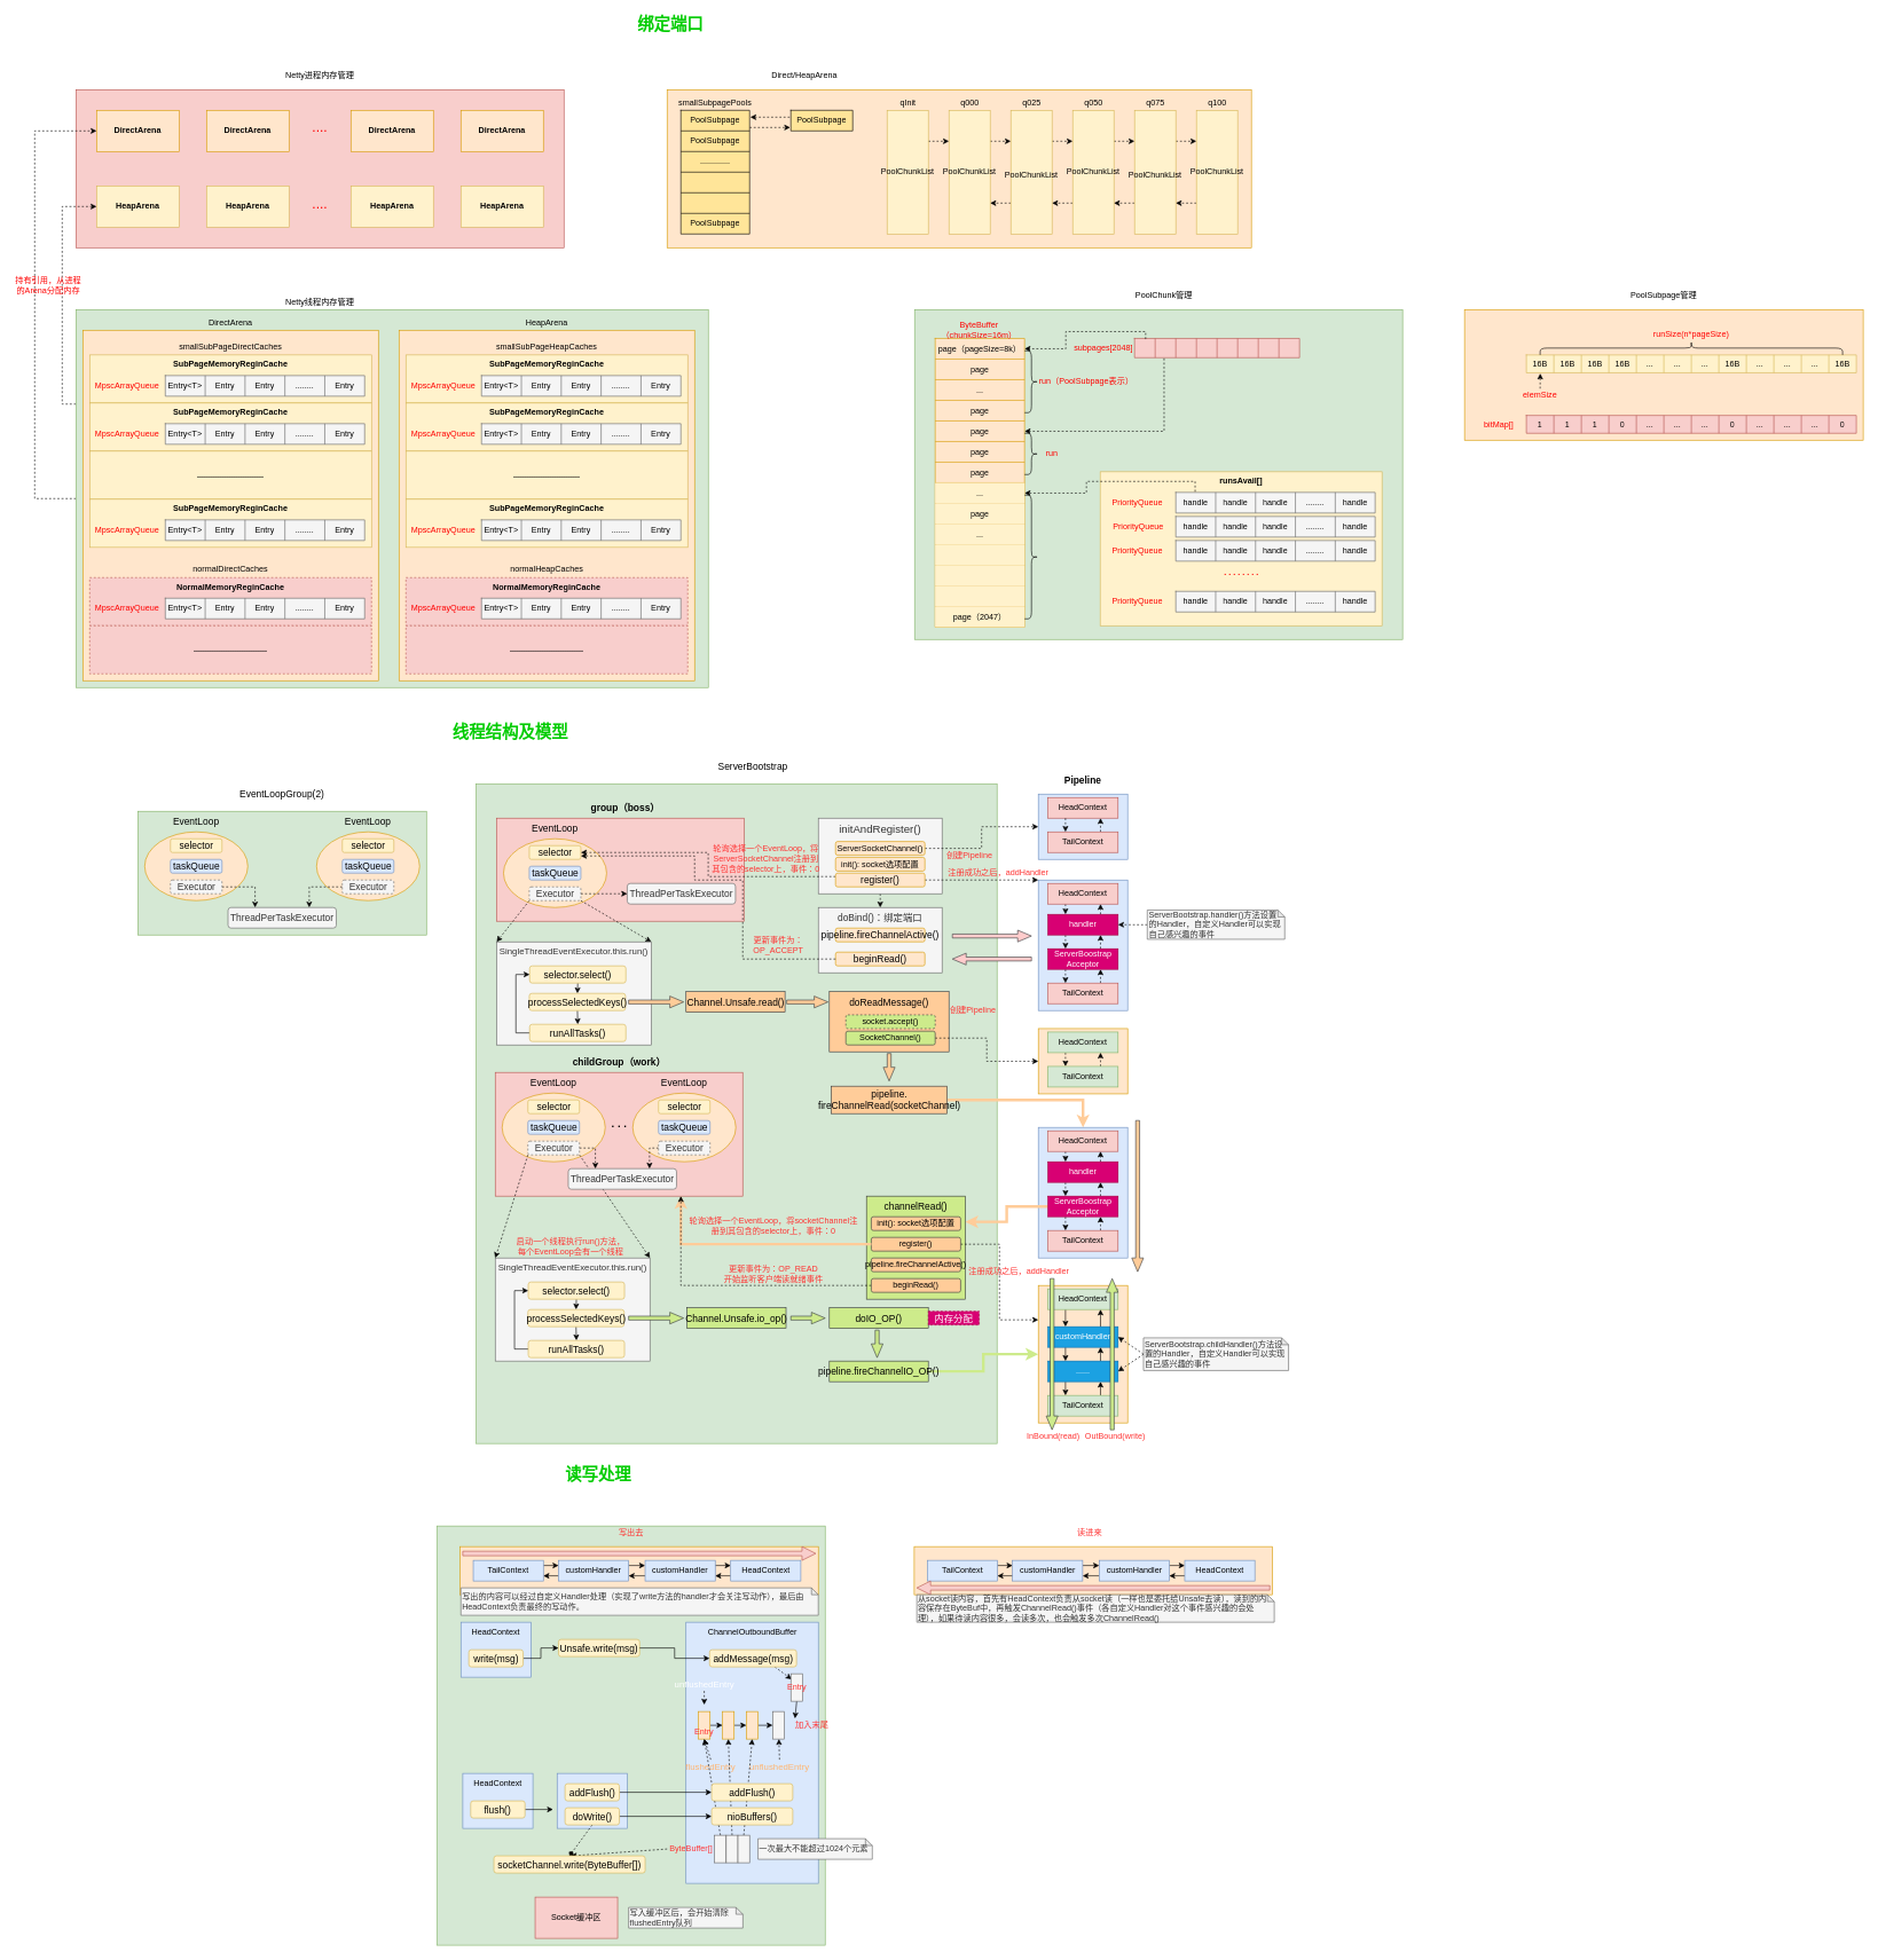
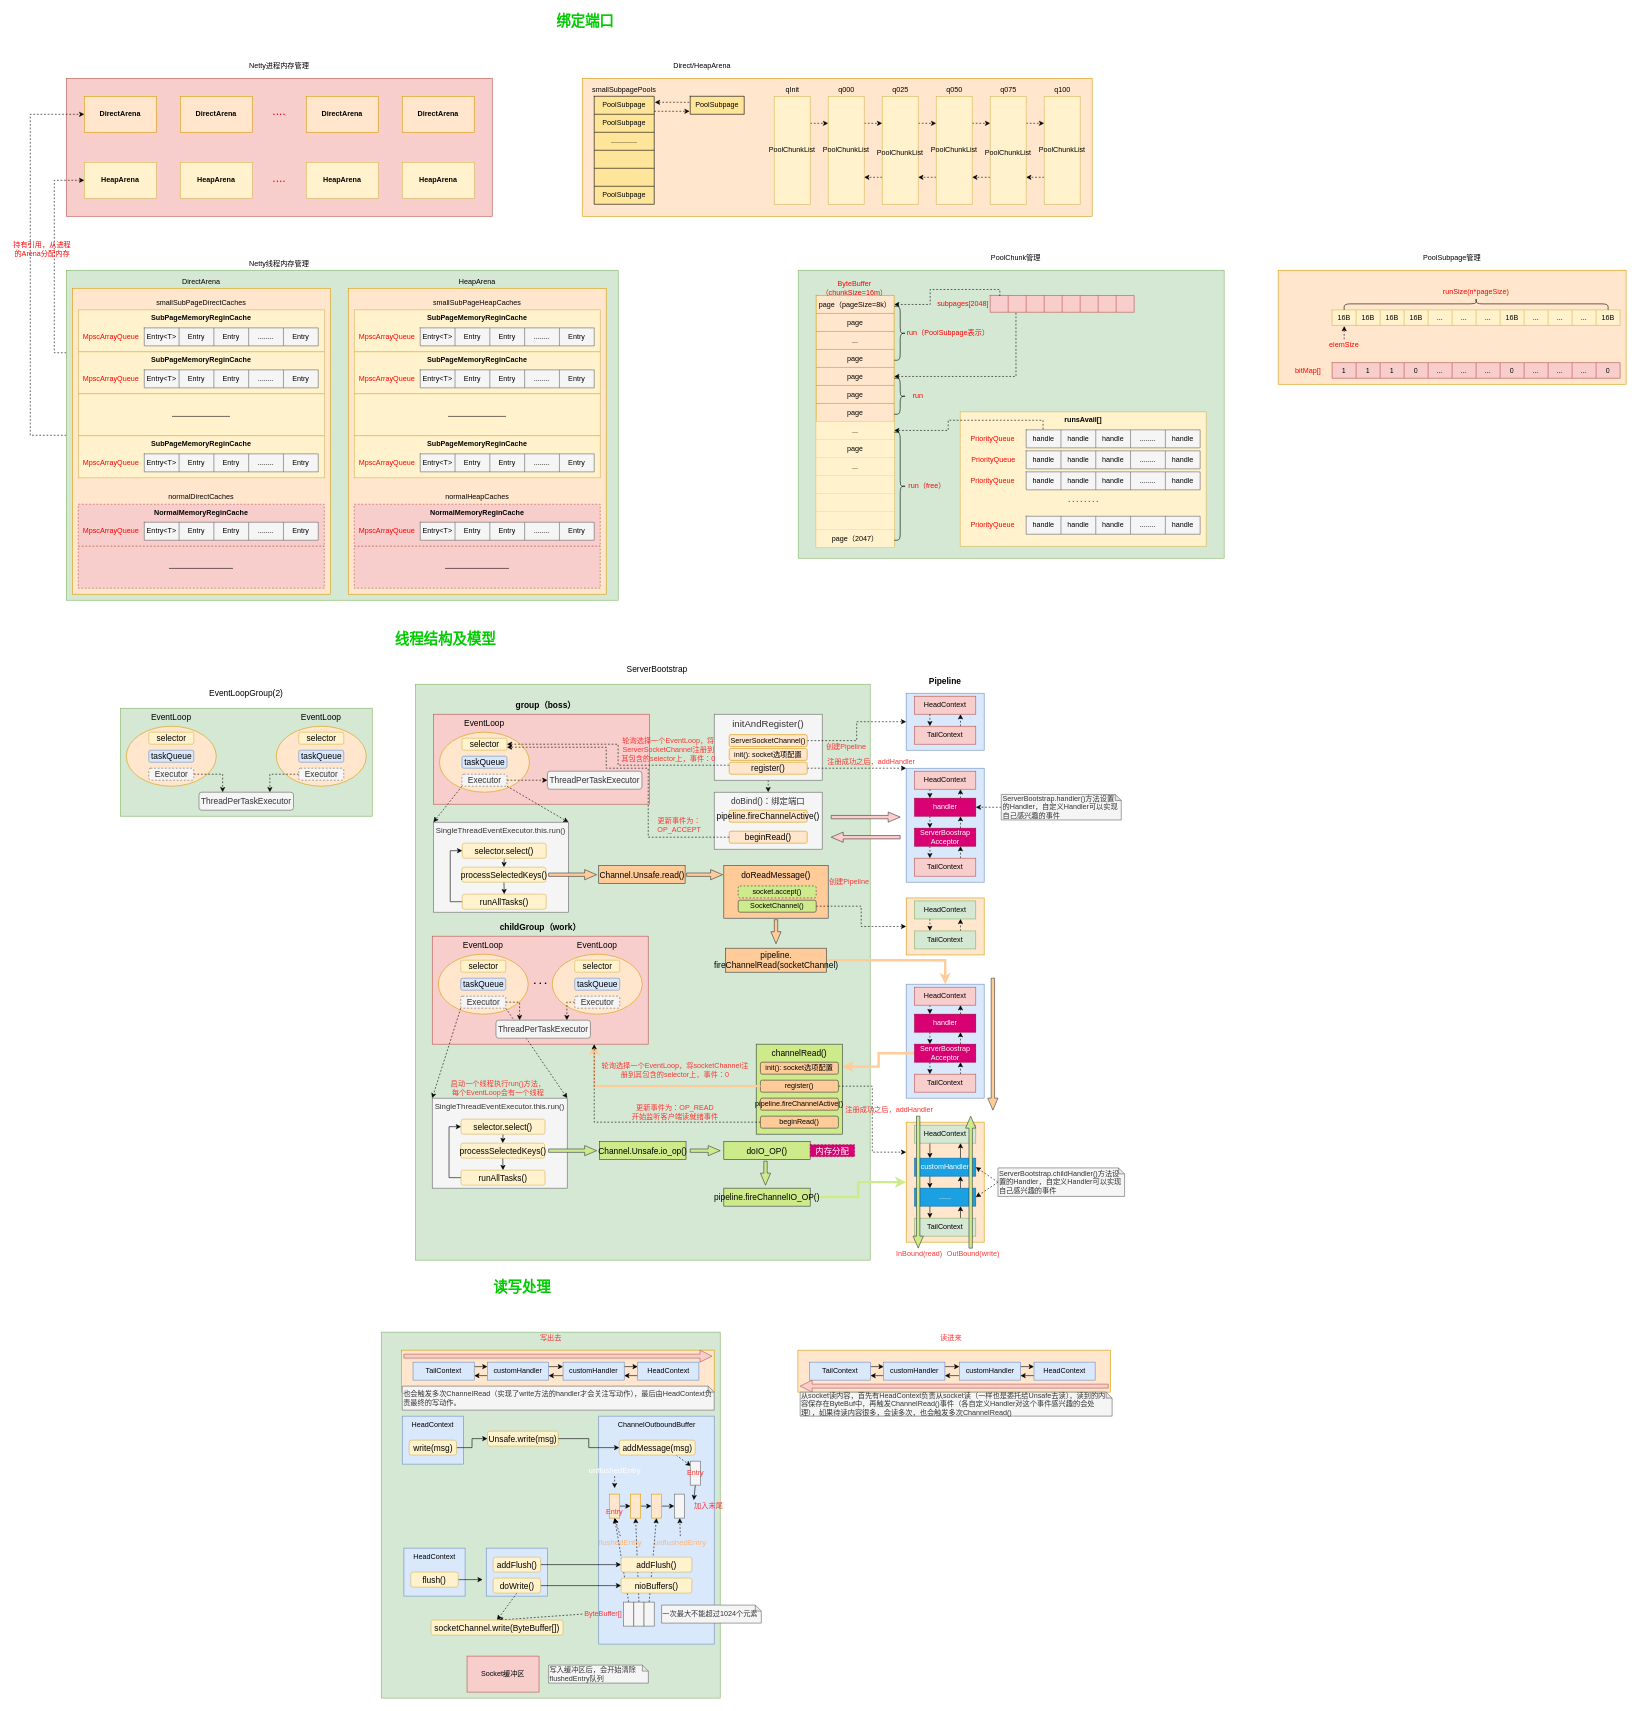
+ <mxCell id="183" value="run（free）" style="text;html=1;strokeColor=none;fillColor=none;align=center;verticalAlign=middle;whiteSpace=wrap;rounded=0;fontSize=12;fontColor=#FF0000;" vertex="1" parent="1"><mxGeometry x="1510" y="800" width="70" height="20" as="geometry" /></mxCell>
- <mxCell id="447" value="写出的内容可以经过自定义Handler处理（实现了write方法的handler才会关注写动作），最后由HeadContext负责最终的写动作。" style="shape=note;whiteSpace=wrap;html=1;backgroundOutline=1;darkOpacity=0.05;fontSize=12;size=10;align=left;fillColor=#f5f5f5;strokeColor=#666666;fontColor=#333333;" vertex="1" parent="1"><mxGeometry x="670" y="2310" width="520" height="40" as="geometry" /></mxCell>
+ <mxCell id="447" value="也会触发多次ChannelRead（实现了write方法的handler才会关注写动作），最后由HeadContext负责最终的写动作。" style="shape=note;whiteSpace=wrap;html=1;backgroundOutline=1;darkOpacity=0.05;fontSize=12;size=10;align=left;fillColor=#f5f5f5;strokeColor=#666666;fontColor=#333333;" vertex="1" parent="1"><mxGeometry x="670" y="2310" width="520" height="40" as="geometry" /></mxCell>
- <mxCell id="475" style="edgeStyle=none;rounded=0;orthogonalLoop=1;jettySize=auto;html=1;exitX=0.5;exitY=1;exitDx=0;exitDy=0;entryX=0.5;entryY=0;entryDx=0;entryDy=0;dashed=1;startArrow=none;startFill=0;endArrow=diamond;endFill=1;strokeColor=#000000;strokeWidth=1;fontSize=12;fontColor=#FF3333;" edge="1" parent="1" source="476" target="493"><mxGeometry relative="1" as="geometry" /></mxCell>
+ <mxCell id="475" style="edgeStyle=none;rounded=0;orthogonalLoop=1;jettySize=auto;html=1;exitX=0.5;exitY=1;exitDx=0;exitDy=0;entryX=0.5;entryY=0;entryDx=0;entryDy=0;dashed=1;startArrow=none;startFill=0;endArrow=classic;endFill=1;strokeColor=#000000;strokeWidth=1;fontSize=12;fontColor=#FF3333;" edge="1" parent="1" source="476" target="493"><mxGeometry relative="1" as="geometry" /></mxCell>
